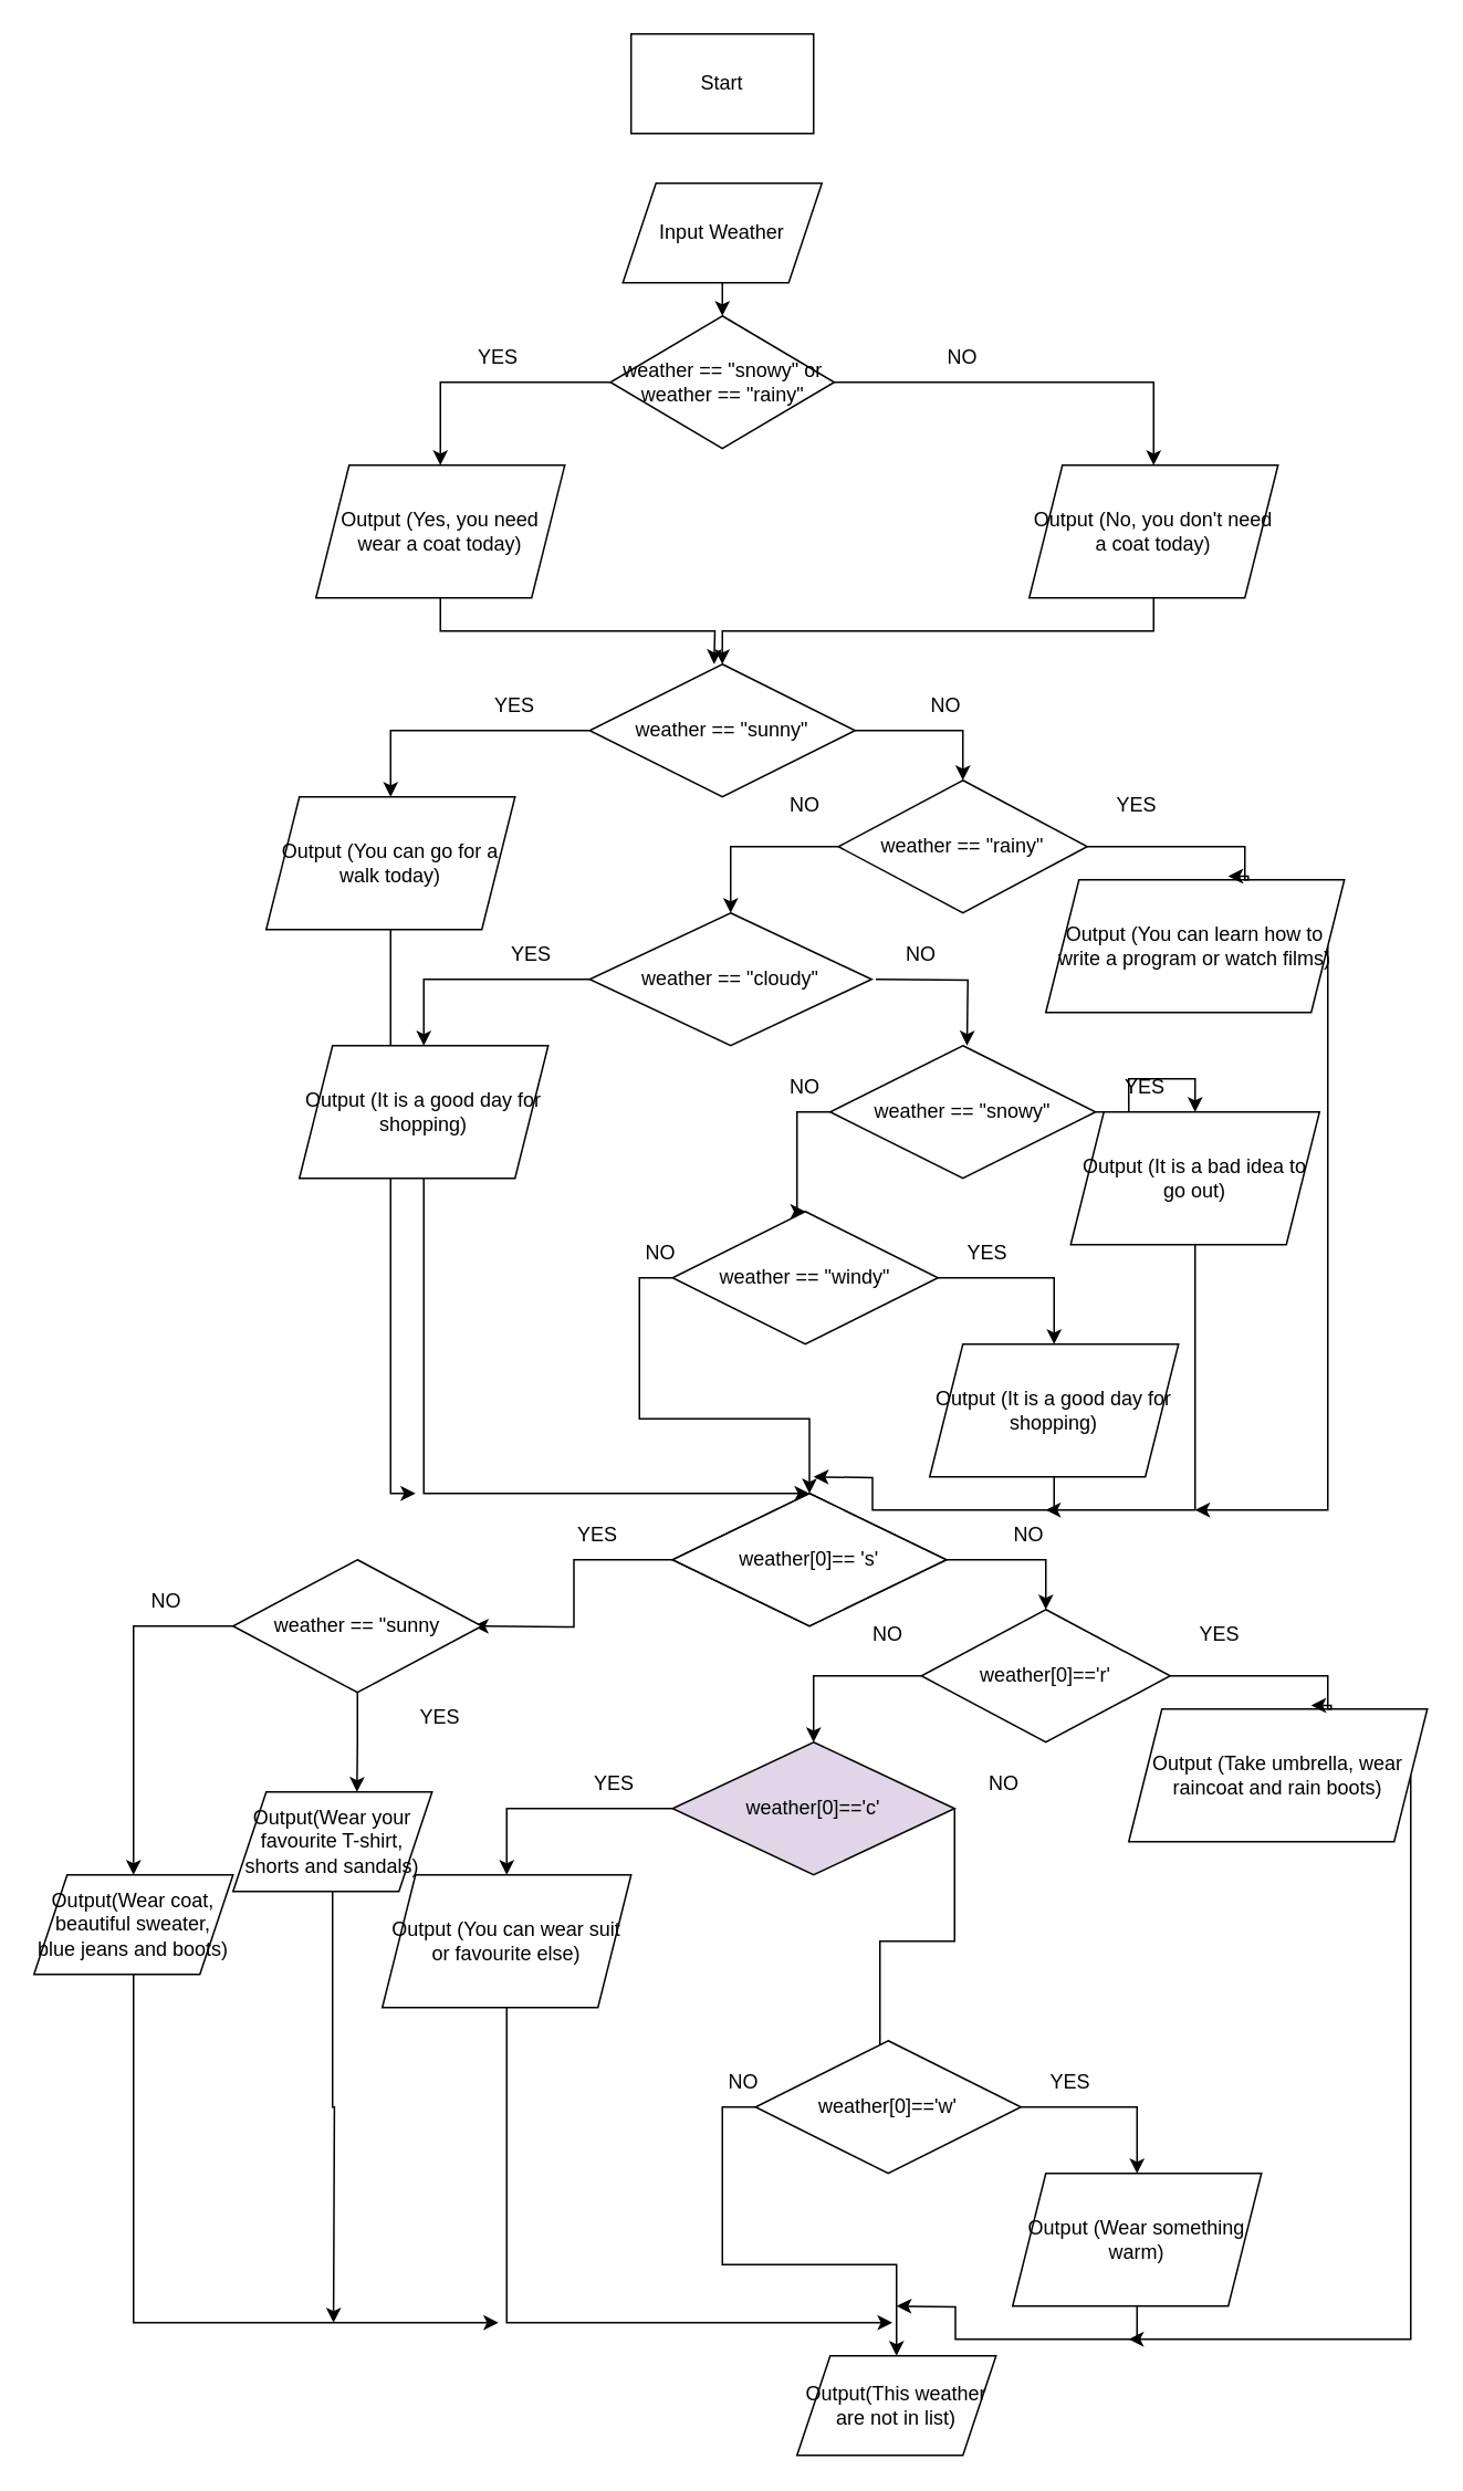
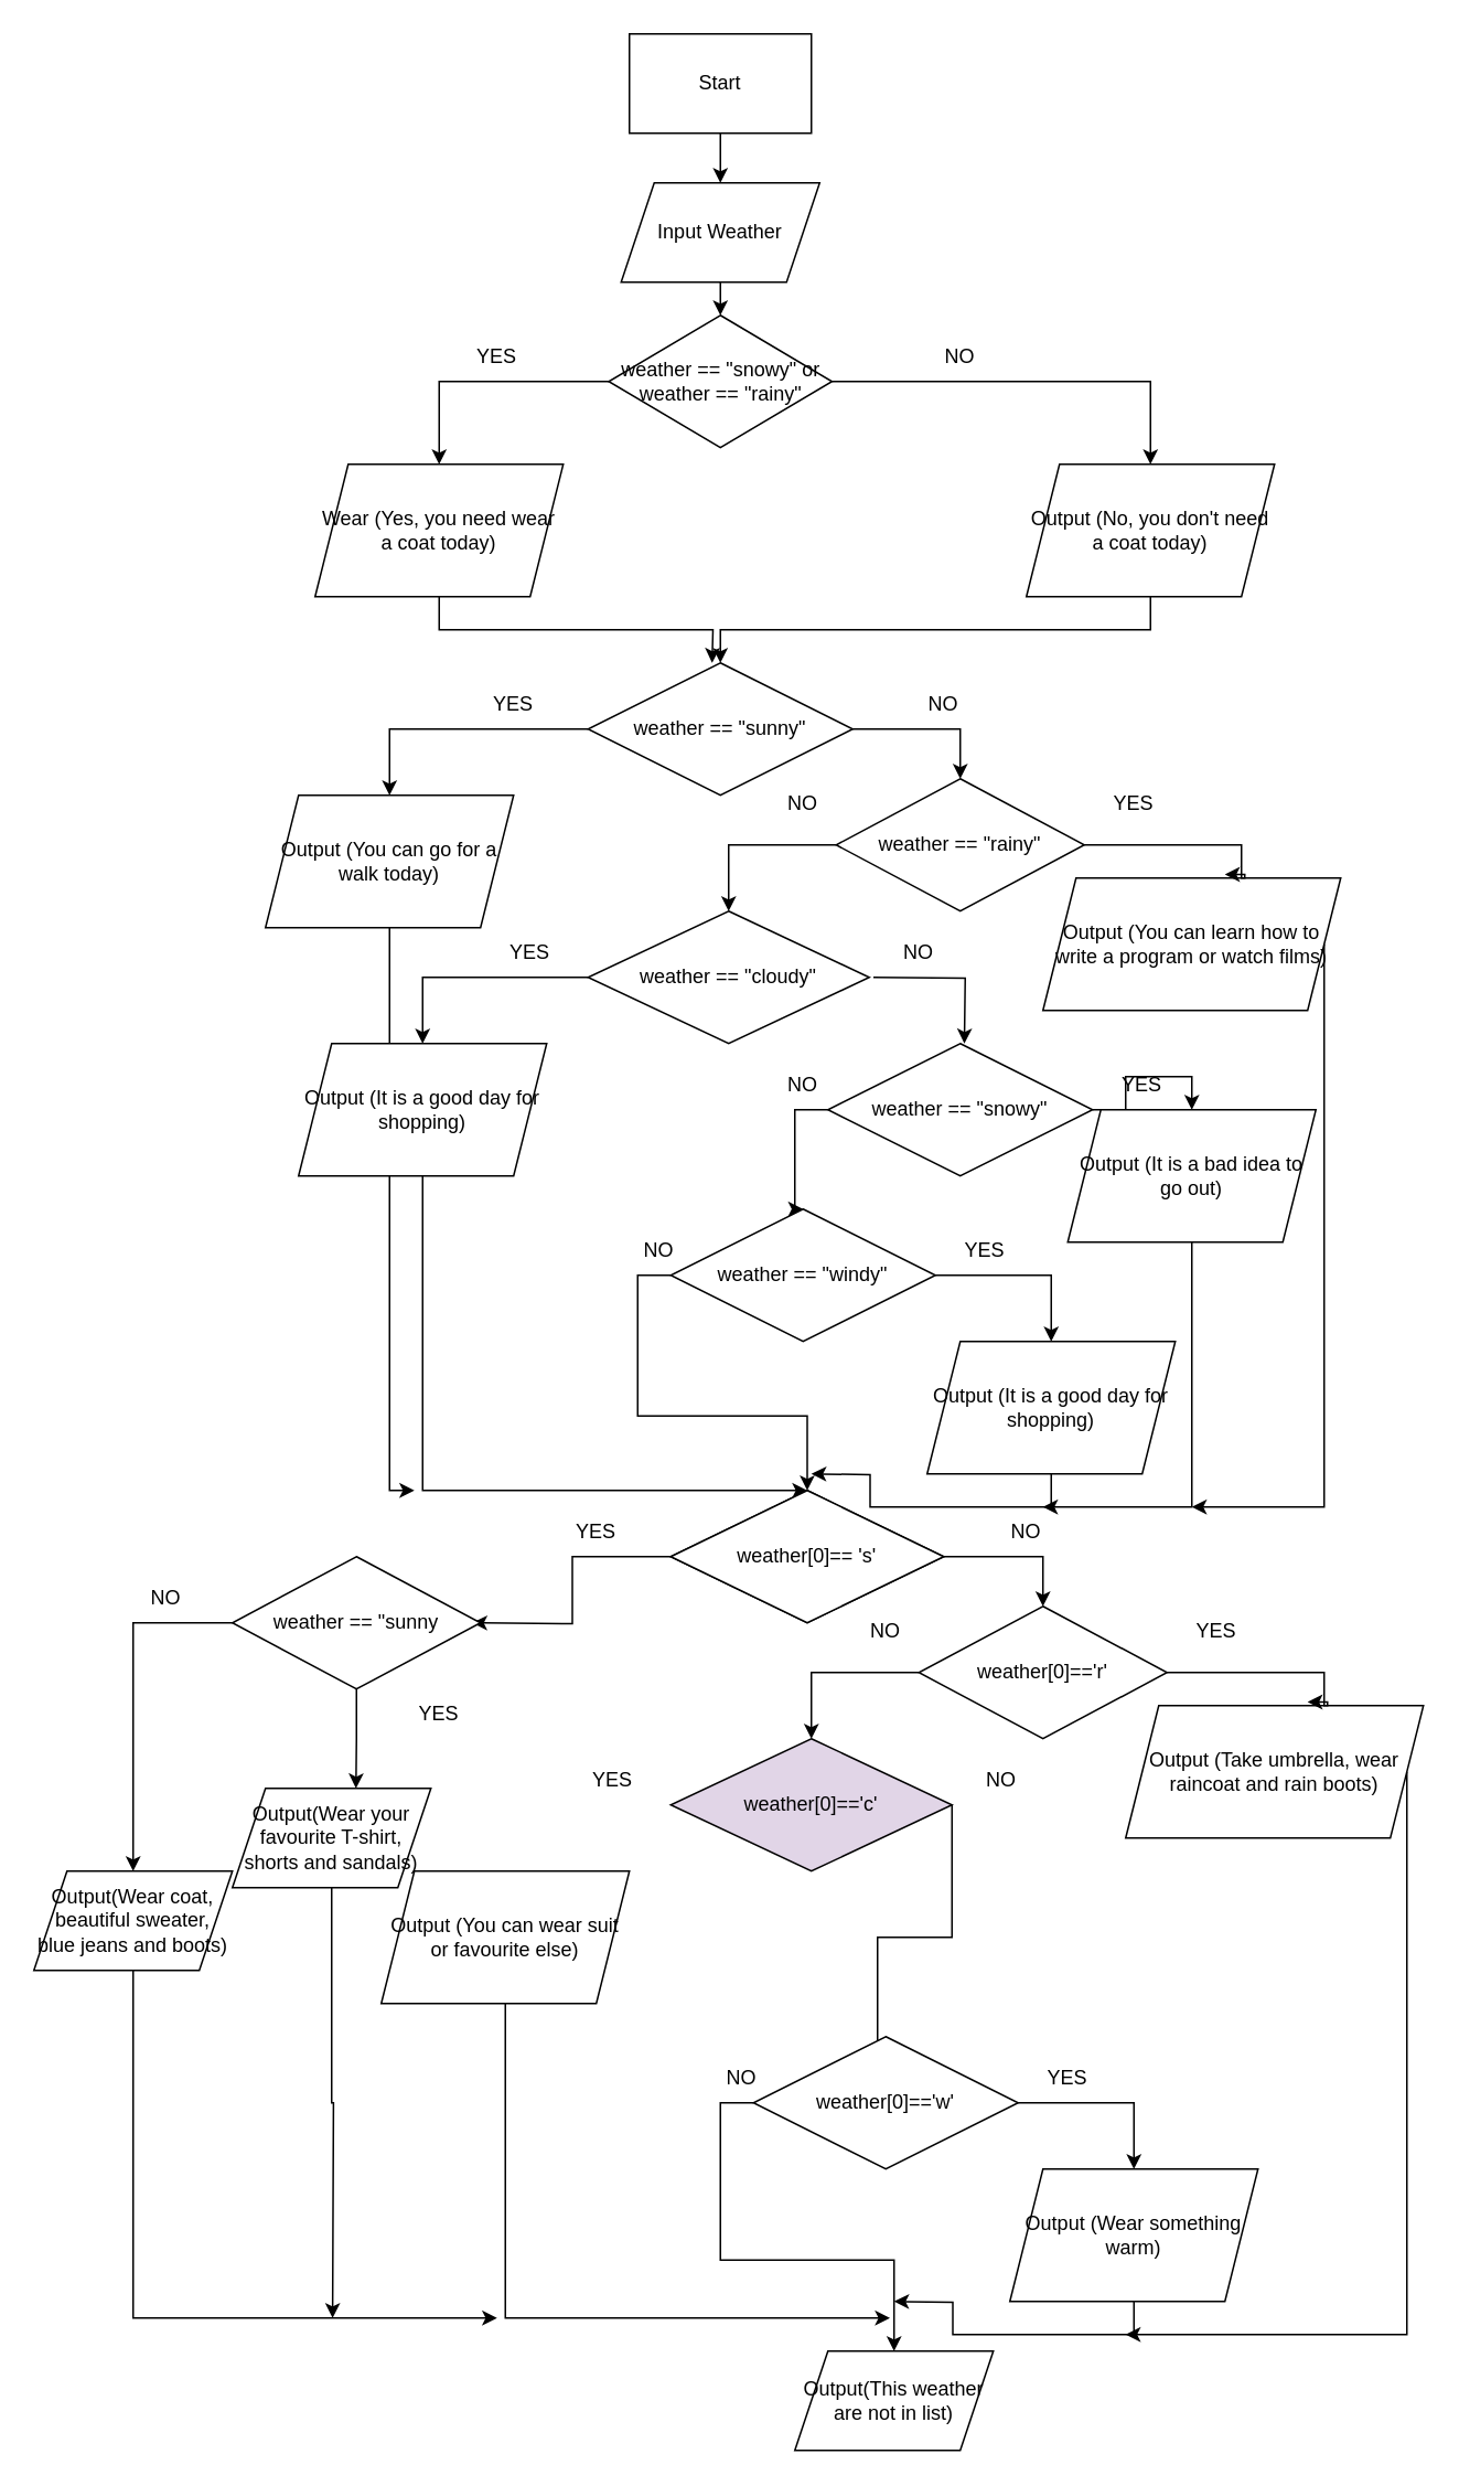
+ <mxCell id="2" value="" style="edgeStyle=orthogonalEdgeStyle;rounded=0;orthogonalLoop=1;jettySize=auto;html=1;exitX=0.5;exitY=1;exitDx=0;exitDy=0;entryX=0.5;entryY=0;entryDx=0;entryDy=0;" parent="1" source="3" target="5" edge="1"><mxGeometry relative="1" as="geometry" /></mxCell>
- <mxCell id="9" value="Output (Yes, you need wear a coat today)" style="shape=parallelogram;perimeter=parallelogramPerimeter;whiteSpace=wrap;html=1;fixedSize=1;" parent="1" vertex="1"><mxGeometry x="190" y="280" width="150" height="80" as="geometry" /></mxCell>
+ <mxCell id="9" value="Wear (Yes, you need wear a coat today)" style="shape=parallelogram;perimeter=parallelogramPerimeter;whiteSpace=wrap;html=1;fixedSize=1;" parent="1" vertex="1"><mxGeometry x="190" y="280" width="150" height="80" as="geometry" /></mxCell>
- <mxCell id="63" style="edgeStyle=orthogonalEdgeStyle;rounded=0;orthogonalLoop=1;jettySize=auto;html=1;exitX=0;exitY=0.5;exitDx=0;exitDy=0;entryX=0.5;entryY=0;entryDx=0;entryDy=0;" parent="1" source="64" target="69" edge="1"><mxGeometry relative="1" as="geometry" /></mxCell>
